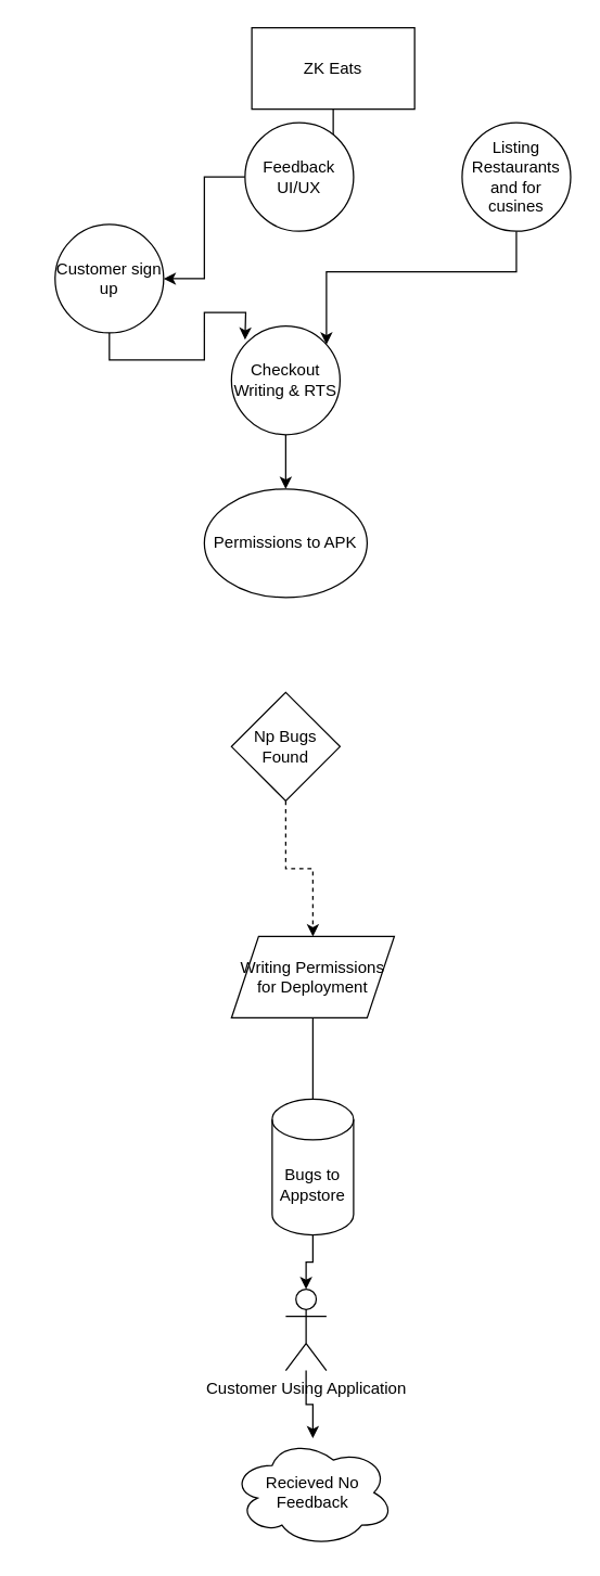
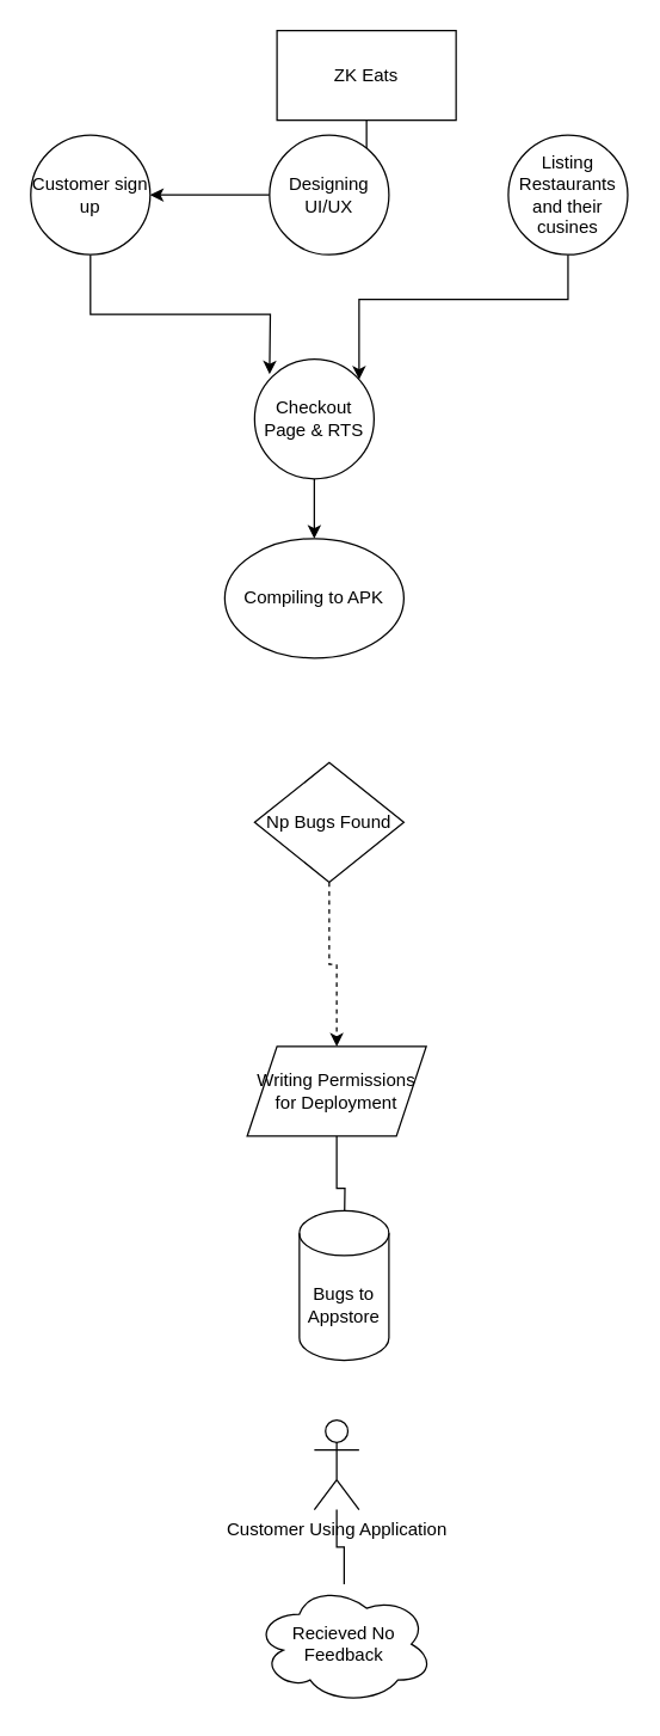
- <mxCell id="7" value="Feedback UI/UX" style="ellipse;whiteSpace=wrap;html=1;aspect=fixed;" vertex="1" parent="1"><mxGeometry x="180" y="90" width="80" height="80" as="geometry" /></mxCell>
+ <mxCell id="7" value="Designing UI/UX" style="ellipse;whiteSpace=wrap;html=1;aspect=fixed;" vertex="1" parent="1"><mxGeometry x="180" y="90" width="80" height="80" as="geometry" /></mxCell>
- <mxCell id="11" value="Listing Restaurants and for cusines" style="ellipse;whiteSpace=wrap;html=1;aspect=fixed;" vertex="1" parent="1"><mxGeometry x="340" y="90" width="80" height="80" as="geometry" /></mxCell>
+ <mxCell id="11" value="Listing Restaurants and their cusines" style="ellipse;whiteSpace=wrap;html=1;aspect=fixed;" vertex="1" parent="1"><mxGeometry x="340" y="90" width="80" height="80" as="geometry" /></mxCell>
- <mxCell id="9" value="Customer sign up" style="ellipse;whiteSpace=wrap;html=1;aspect=fixed;" vertex="1" parent="1"><mxGeometry x="40" y="165" width="80" height="80" as="geometry" /></mxCell>
+ <mxCell id="9" value="Customer sign up" style="ellipse;whiteSpace=wrap;html=1;aspect=fixed;" vertex="1" parent="1"><mxGeometry x="20" y="90" width="80" height="80" as="geometry" /></mxCell>
- <mxCell id="5" value="Checkout Writing &amp;amp; RTS" style="ellipse;whiteSpace=wrap;html=1;aspect=fixed;" vertex="1" parent="1"><mxGeometry x="170" y="240" width="80" height="80" as="geometry" /></mxCell>
+ <mxCell id="5" value="Checkout Page &amp;amp; RTS" style="ellipse;whiteSpace=wrap;html=1;aspect=fixed;" vertex="1" parent="1"><mxGeometry x="170" y="240" width="80" height="80" as="geometry" /></mxCell>
- <mxCell id="12" value="Permissions to APK" style="ellipse;whiteSpace=wrap;html=1;" vertex="1" parent="1"><mxGeometry x="150" y="360" width="120" height="80" as="geometry" /></mxCell>
+ <mxCell id="12" value="Compiling to APK" style="ellipse;whiteSpace=wrap;html=1;" vertex="1" parent="1"><mxGeometry x="150" y="360" width="120" height="80" as="geometry" /></mxCell>
- <mxCell id="14" value="Np Bugs Found" style="rhombus;whiteSpace=wrap;html=1;" vertex="1" parent="1"><mxGeometry x="170" y="510" width="80" height="80" as="geometry" /></mxCell>
+ <mxCell id="14" value="Np Bugs Found" style="rhombus;whiteSpace=wrap;html=1;" vertex="1" parent="1"><mxGeometry x="170" y="510" width="100" height="80" as="geometry" /></mxCell>
- <mxCell id="16" value="Writing Permissions for Deployment" style="shape=parallelogram;perimeter=parallelogramPerimeter;whiteSpace=wrap;html=1;fixedSize=1;" vertex="1" parent="1"><mxGeometry x="170" y="690" width="120" height="60" as="geometry" /></mxCell>
+ <mxCell id="16" value="Writing Permissions for Deployment" style="shape=parallelogram;perimeter=parallelogramPerimeter;whiteSpace=wrap;html=1;fixedSize=1;" vertex="1" parent="1"><mxGeometry x="165" y="700" width="120" height="60" as="geometry" /></mxCell>
- <mxCell id="17" value="" style="edgeStyle=orthogonalEdgeStyle;rounded=0;orthogonalLoop=1;jettySize=auto;html=1;" edge="1" parent="1" source="18" target="20"><mxGeometry relative="1" as="geometry" /></mxCell>
- <mxCell id="19" value="" style="edgeStyle=orthogonalEdgeStyle;rounded=0;orthogonalLoop=1;jettySize=auto;html=1;" edge="1" parent="1" source="20" target="21"><mxGeometry relative="1" as="geometry" /></mxCell>
+ <mxCell id="19" value="" style="edgeStyle=orthogonalEdgeStyle;rounded=0;orthogonalLoop=1;jettySize=auto;html=1;endArrow=none;" edge="1" parent="1" source="20" target="21"><mxGeometry relative="1" as="geometry" /></mxCell>
